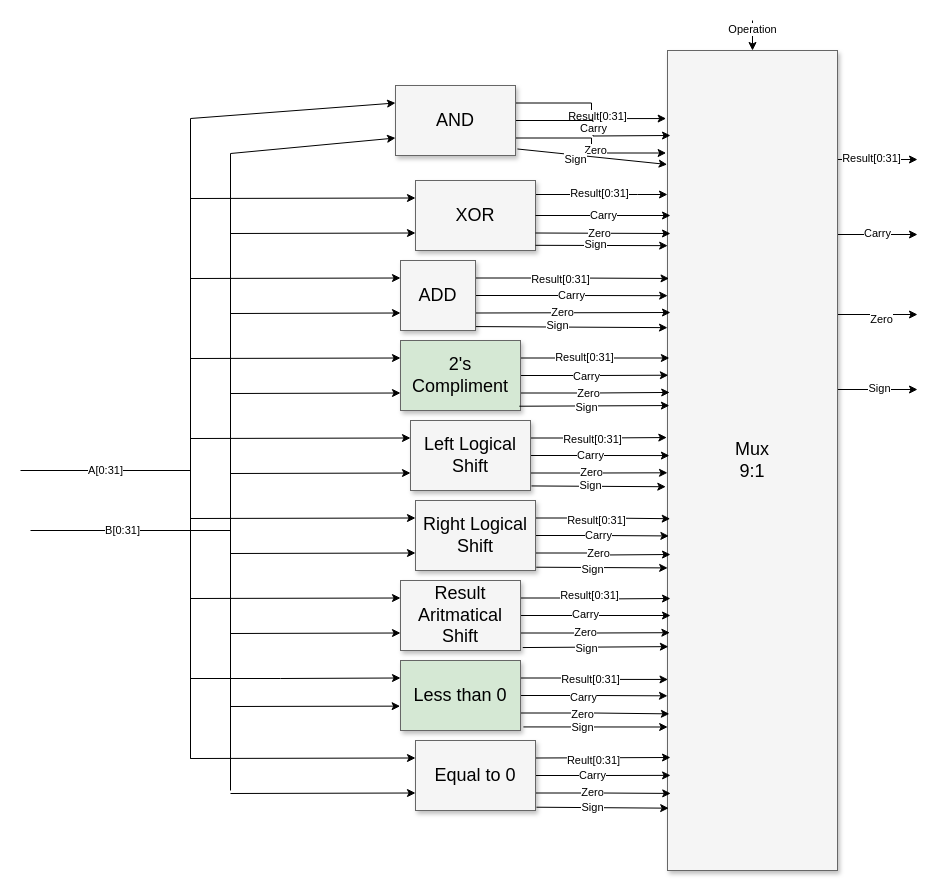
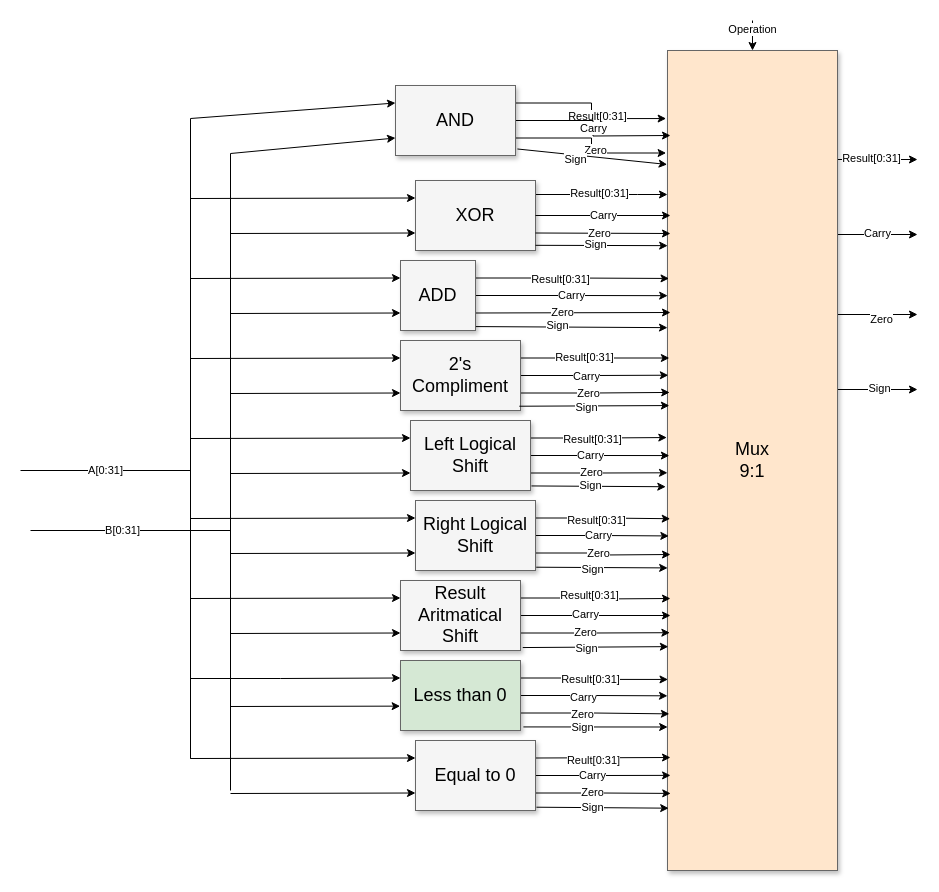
- <mxCell id="35" value="2's Compliment" style="whiteSpace=wrap;html=1;shadow=1;fontSize=18;fillColor=#d5e8d4;strokeColor=#666666;" vertex="1" parent="1"><mxGeometry x="400" y="340" width="120" height="70" as="geometry" /></mxCell>
+ <mxCell id="35" value="2's Compliment" style="whiteSpace=wrap;html=1;shadow=1;fontSize=18;fillColor=#f5f5f5;strokeColor=#666666;" vertex="1" parent="1"><mxGeometry x="400" y="340" width="120" height="70" as="geometry" /></mxCell>
- <mxCell id="10" value="&lt;div&gt;Mux&lt;/div&gt;&lt;div&gt;9:1&lt;/div&gt;" style="whiteSpace=wrap;html=1;shadow=1;fontSize=18;fillColor=#f5f5f5;strokeColor=#666666;" parent="1" vertex="1"><mxGeometry x="667" y="50" width="170" height="820" as="geometry" /></mxCell>
+ <mxCell id="10" value="&lt;div&gt;Mux&lt;/div&gt;&lt;div&gt;9:1&lt;/div&gt;" style="whiteSpace=wrap;html=1;shadow=1;fontSize=18;fillColor=#ffe6cc;strokeColor=#666666;" parent="1" vertex="1"><mxGeometry x="667" y="50" width="170" height="820" as="geometry" /></mxCell>
